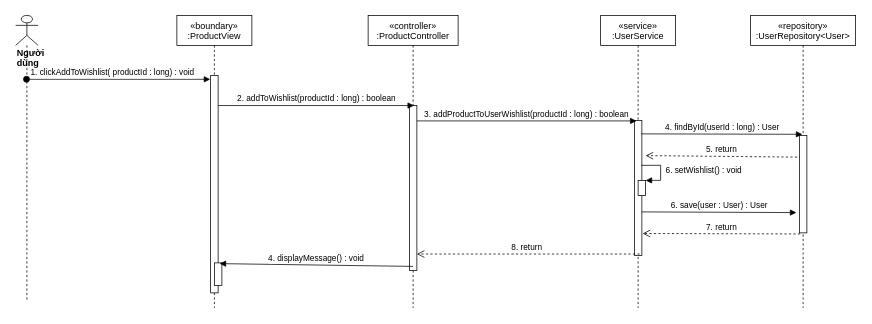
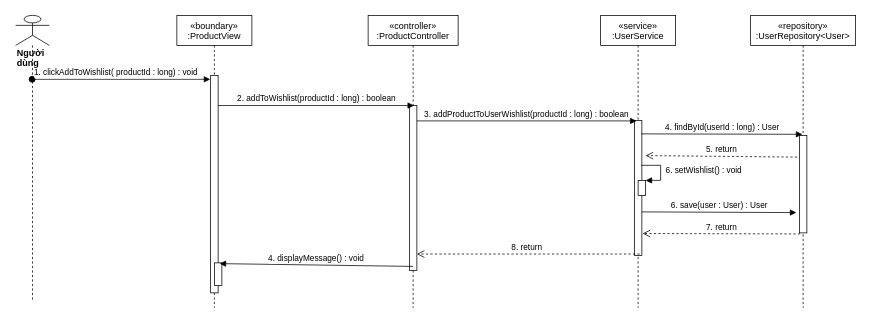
- <mxCell id="7" value="&lt;div&gt;&lt;b&gt;Người dùng&lt;/b&gt;&lt;/div&gt;" style="shape=umlLifeline;participant=umlActor;perimeter=lifelinePerimeter;whiteSpace=wrap;html=1;container=1;collapsible=0;recursiveResize=0;verticalAlign=top;spacingTop=36;outlineConnect=0;align=left;" vertex="1" parent="1"><mxGeometry x="20" y="20" width="30" height="380" as="geometry" /></mxCell>
+ <mxCell id="7" value="&lt;div&gt;&lt;b&gt;Người dùng&lt;/b&gt;&lt;/div&gt;" style="shape=umlLifeline;participant=umlActor;perimeter=lifelinePerimeter;whiteSpace=wrap;html=1;container=1;collapsible=0;recursiveResize=0;verticalAlign=top;spacingTop=36;outlineConnect=0;align=left;" vertex="1" parent="1"><mxGeometry x="20" y="20" width="45" height="380" as="geometry" /></mxCell>
